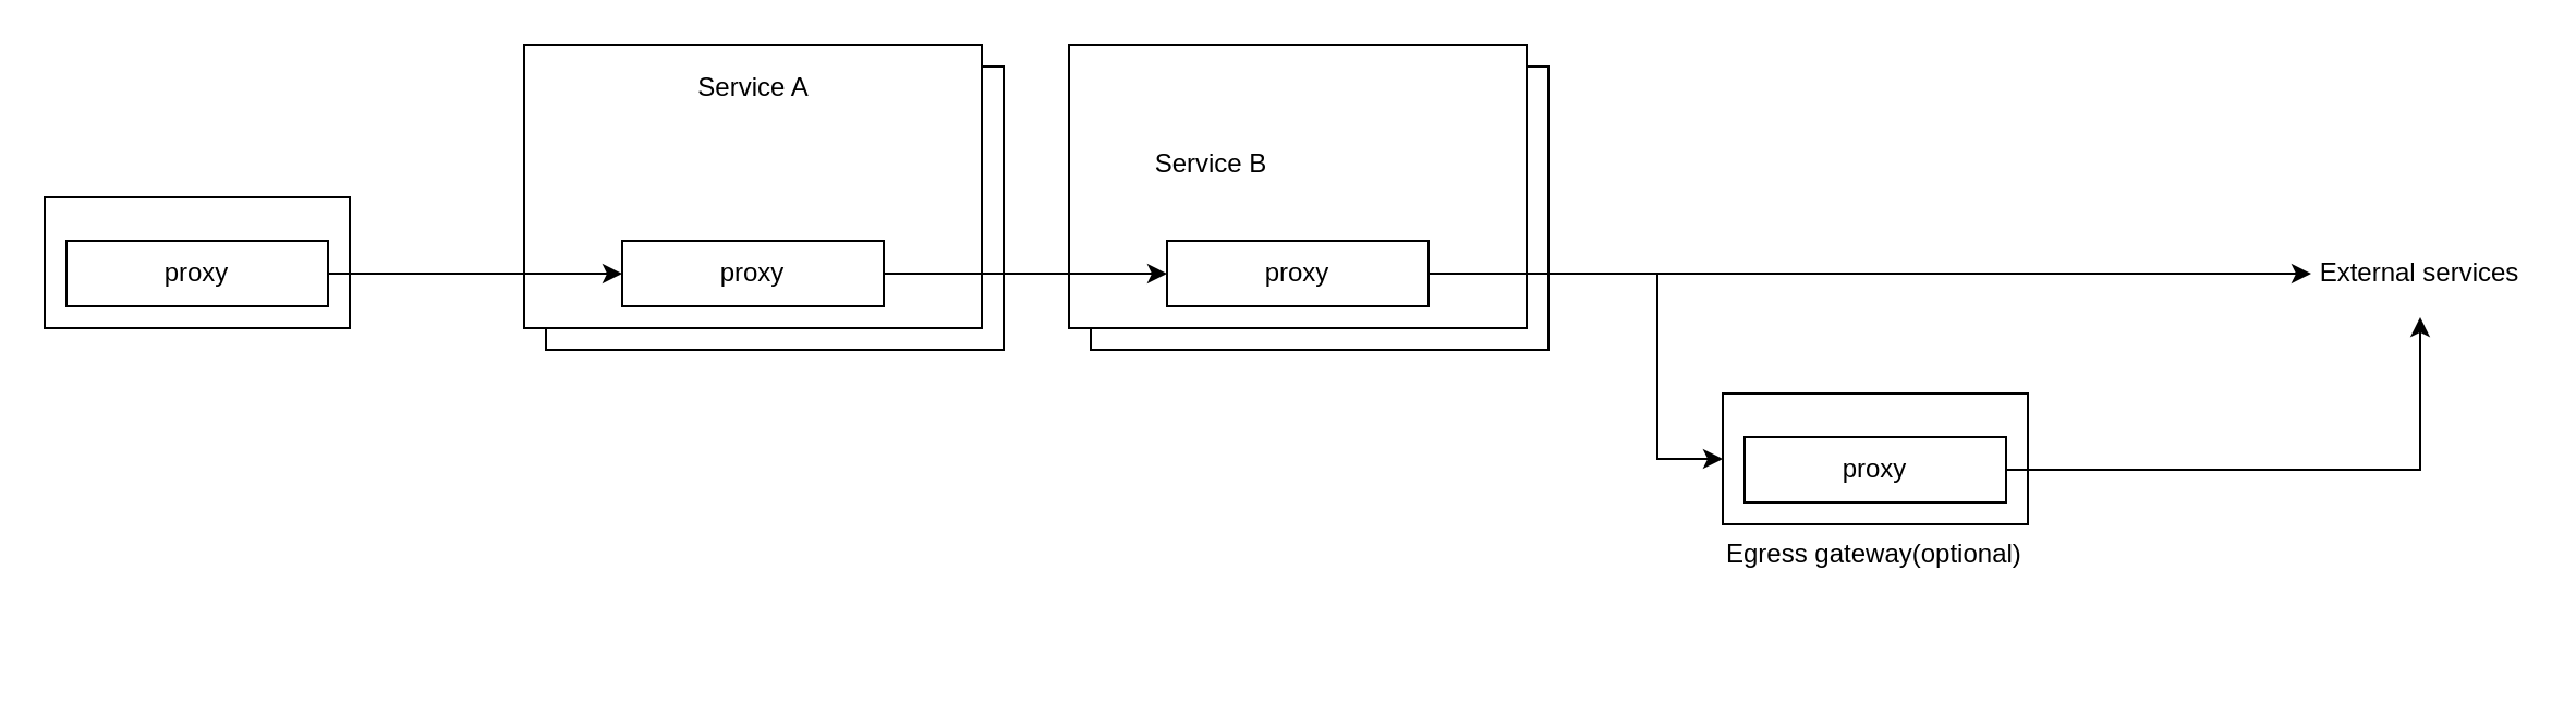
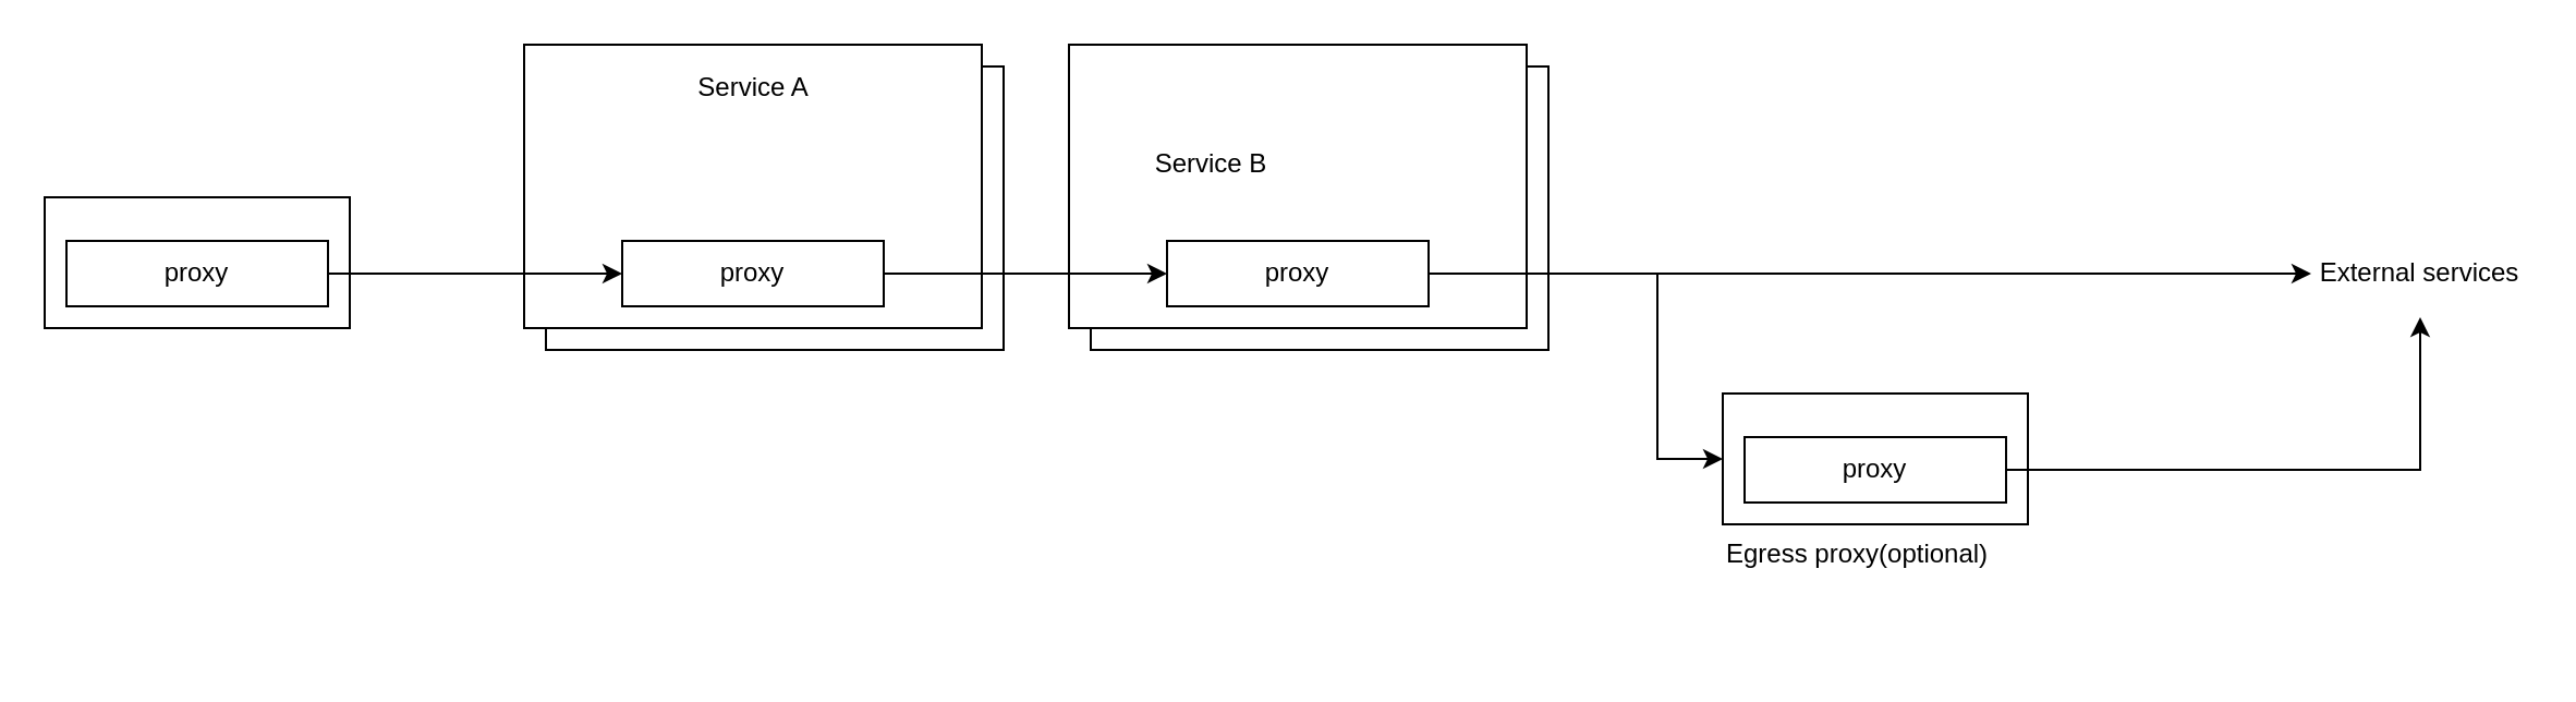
- <mxCell id="19" value="Egress gateway(optional)" style="text;html=1;strokeColor=none;fillColor=none;align=left;verticalAlign=top;whiteSpace=wrap;rounded=0;" vertex="1" parent="1"><mxGeometry x="790" y="240" width="140" height="60" as="geometry" /></mxCell>
+ <mxCell id="19" value="Egress proxy(optional)" style="text;html=1;strokeColor=none;fillColor=none;align=left;verticalAlign=top;whiteSpace=wrap;rounded=0;" vertex="1" parent="1"><mxGeometry x="790" y="240" width="140" height="60" as="geometry" /></mxCell>
